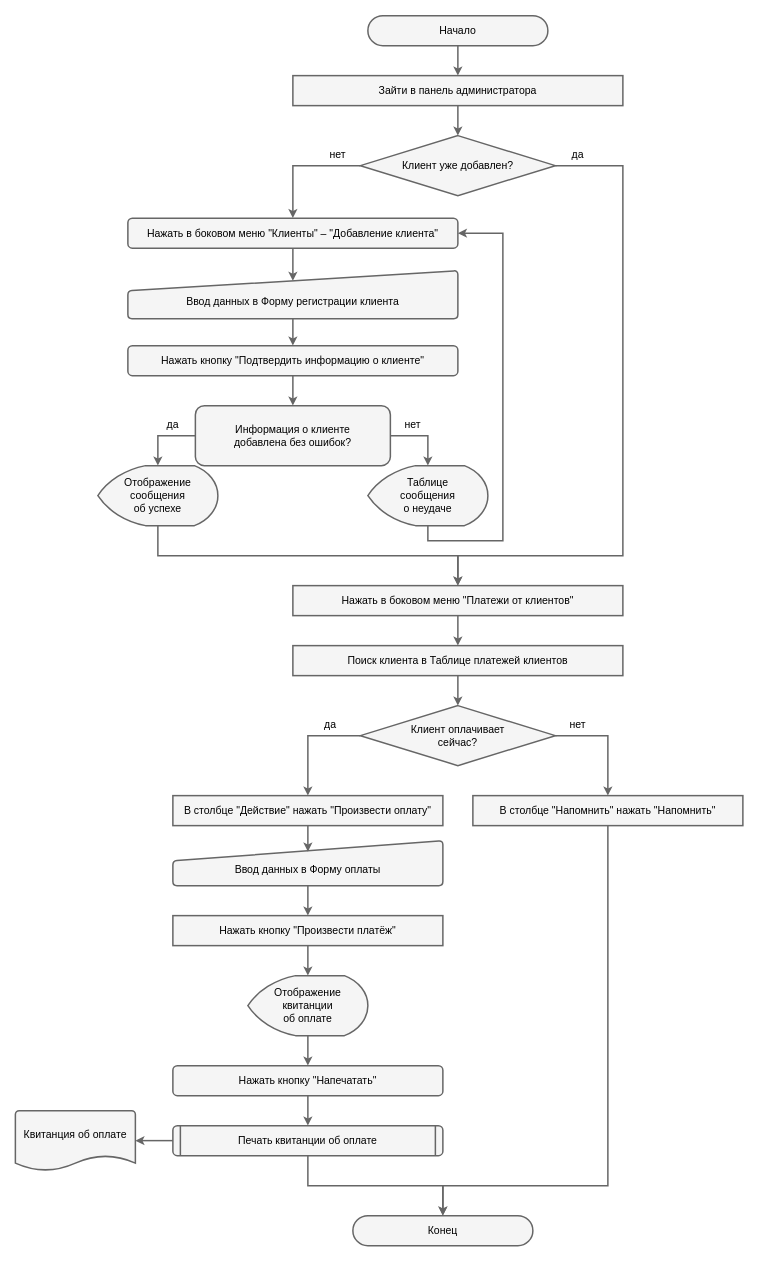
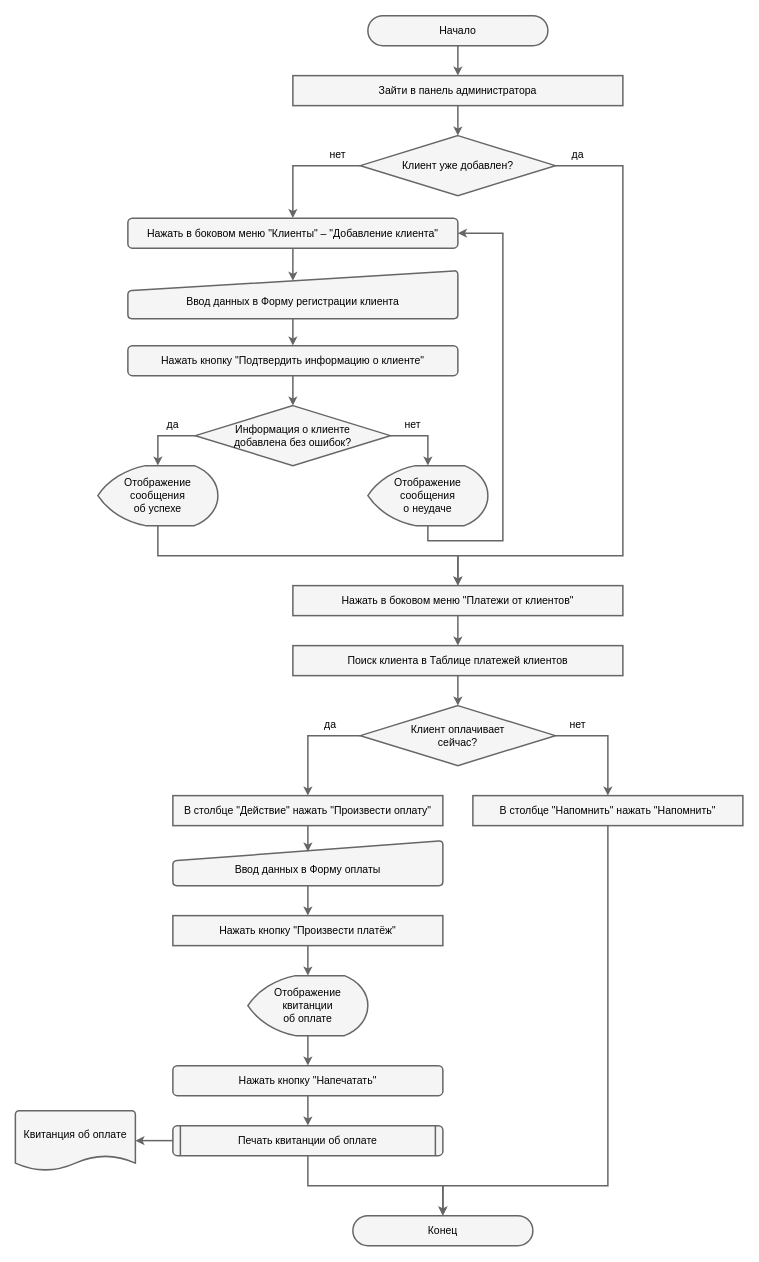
- <mxCell id="7" value="Информация о клиенте&lt;br style=&quot;font-size: 14px;&quot;&gt;добавлена без ошибок?" style="whiteSpace=wrap;html=1;fillColor=#f5f5f5;fontColor=#000000;strokeColor=#666666;strokeWidth=2;fontSize=14;rounded=1;" parent="2" vertex="1"><mxGeometry x="240" y="520" width="260" height="80" as="geometry" /></mxCell>
+ <mxCell id="7" value="Информация о клиенте&lt;br style=&quot;font-size: 14px;&quot;&gt;добавлена без ошибок?" style="rhombus;whiteSpace=wrap;html=1;fillColor=#f5f5f5;fontColor=#000000;strokeColor=#666666;strokeWidth=2;fontSize=14;" parent="2" vertex="1"><mxGeometry x="240" y="520" width="260" height="80" as="geometry" /></mxCell>
- <mxCell id="12" value="Таблице&lt;br style=&quot;font-size: 14px;&quot;&gt;сообщения&lt;br style=&quot;font-size: 14px;&quot;&gt;о неудаче" style="strokeWidth=2;html=1;shape=mxgraph.flowchart.display;whiteSpace=wrap;fillStyle=auto;fillColor=#f5f5f5;fontColor=#000000;strokeColor=#666666;fontSize=14;" parent="2" vertex="1"><mxGeometry x="470" y="600" width="160" height="80" as="geometry" /></mxCell>
+ <mxCell id="12" value="Отображение&lt;br style=&quot;font-size: 14px;&quot;&gt;сообщения&lt;br style=&quot;font-size: 14px;&quot;&gt;о неудаче" style="strokeWidth=2;html=1;shape=mxgraph.flowchart.display;whiteSpace=wrap;fillStyle=auto;fillColor=#f5f5f5;fontColor=#000000;strokeColor=#666666;fontSize=14;" parent="2" vertex="1"><mxGeometry x="470" y="600" width="160" height="80" as="geometry" /></mxCell>
